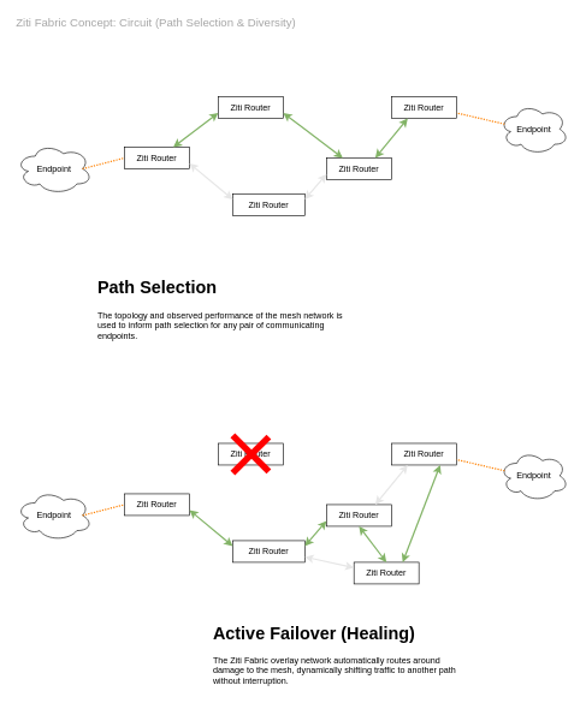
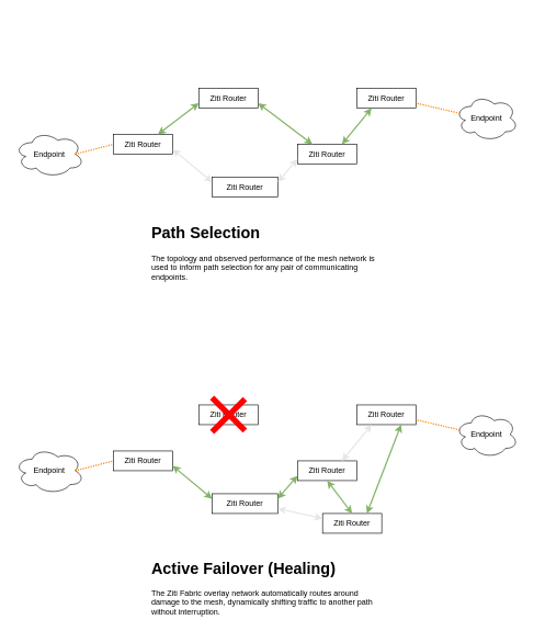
- <mxCell id="2" value="&lt;span style=&quot;font-size: 16px&quot;&gt;Ziti Fabric Concept: Circuit (Path Selection &amp;amp; Diversity)&lt;br&gt;&lt;/span&gt;" style="text;html=1;strokeColor=none;fillColor=none;align=left;verticalAlign=middle;whiteSpace=wrap;rounded=0;fontColor=#A6A6A6;" vertex="1" parent="1"><mxGeometry x="20" y="20" width="770" height="20" as="geometry" /></mxCell>
- <mxCell id="17" value="&lt;h1&gt;Path Selection&lt;/h1&gt;&lt;p&gt;The topology and observed performance of the mesh network is used to inform path selection for any pair of communicating endpoints.&lt;/p&gt;" style="text;html=1;strokeColor=none;fillColor=none;spacing=5;spacingTop=-20;whiteSpace=wrap;overflow=hidden;rounded=0;" vertex="1" parent="1"><mxGeometry x="130" y="378.5" width="360" height="110" as="geometry" /></mxCell>
+ <mxCell id="17" value="&lt;h1&gt;Path Selection&lt;/h1&gt;&lt;p&gt;The topology and observed performance of the mesh network is used to inform path selection for any pair of communicating endpoints.&lt;/p&gt;" style="text;html=1;strokeColor=none;fillColor=none;spacing=5;spacingTop=-20;whiteSpace=wrap;overflow=hidden;rounded=0;" vertex="1" parent="1"><mxGeometry x="225" y="333.5" width="360" height="110" as="geometry" /></mxCell>
- <mxCell id="37" value="&lt;h1&gt;Active Failover (Healing)&lt;/h1&gt;&lt;p&gt;The Ziti Fabric overlay network automatically routes around damage to the mesh, dynamically shifting traffic to another path without interruption.&lt;/p&gt;" style="text;html=1;strokeColor=none;fillColor=none;spacing=5;spacingTop=-20;whiteSpace=wrap;overflow=hidden;rounded=0;" vertex="1" parent="1"><mxGeometry x="289.5" y="857.5" width="360" height="110" as="geometry" /></mxCell>
+ <mxCell id="37" value="&lt;h1&gt;Active Failover (Healing)&lt;/h1&gt;&lt;p&gt;The Ziti Fabric overlay network automatically routes around damage to the mesh, dynamically shifting traffic to another path without interruption.&lt;/p&gt;" style="text;html=1;strokeColor=none;fillColor=none;spacing=5;spacingTop=-20;whiteSpace=wrap;overflow=hidden;rounded=0;" vertex="1" parent="1"><mxGeometry x="224.5" y="842.5" width="360" height="110" as="geometry" /></mxCell>
